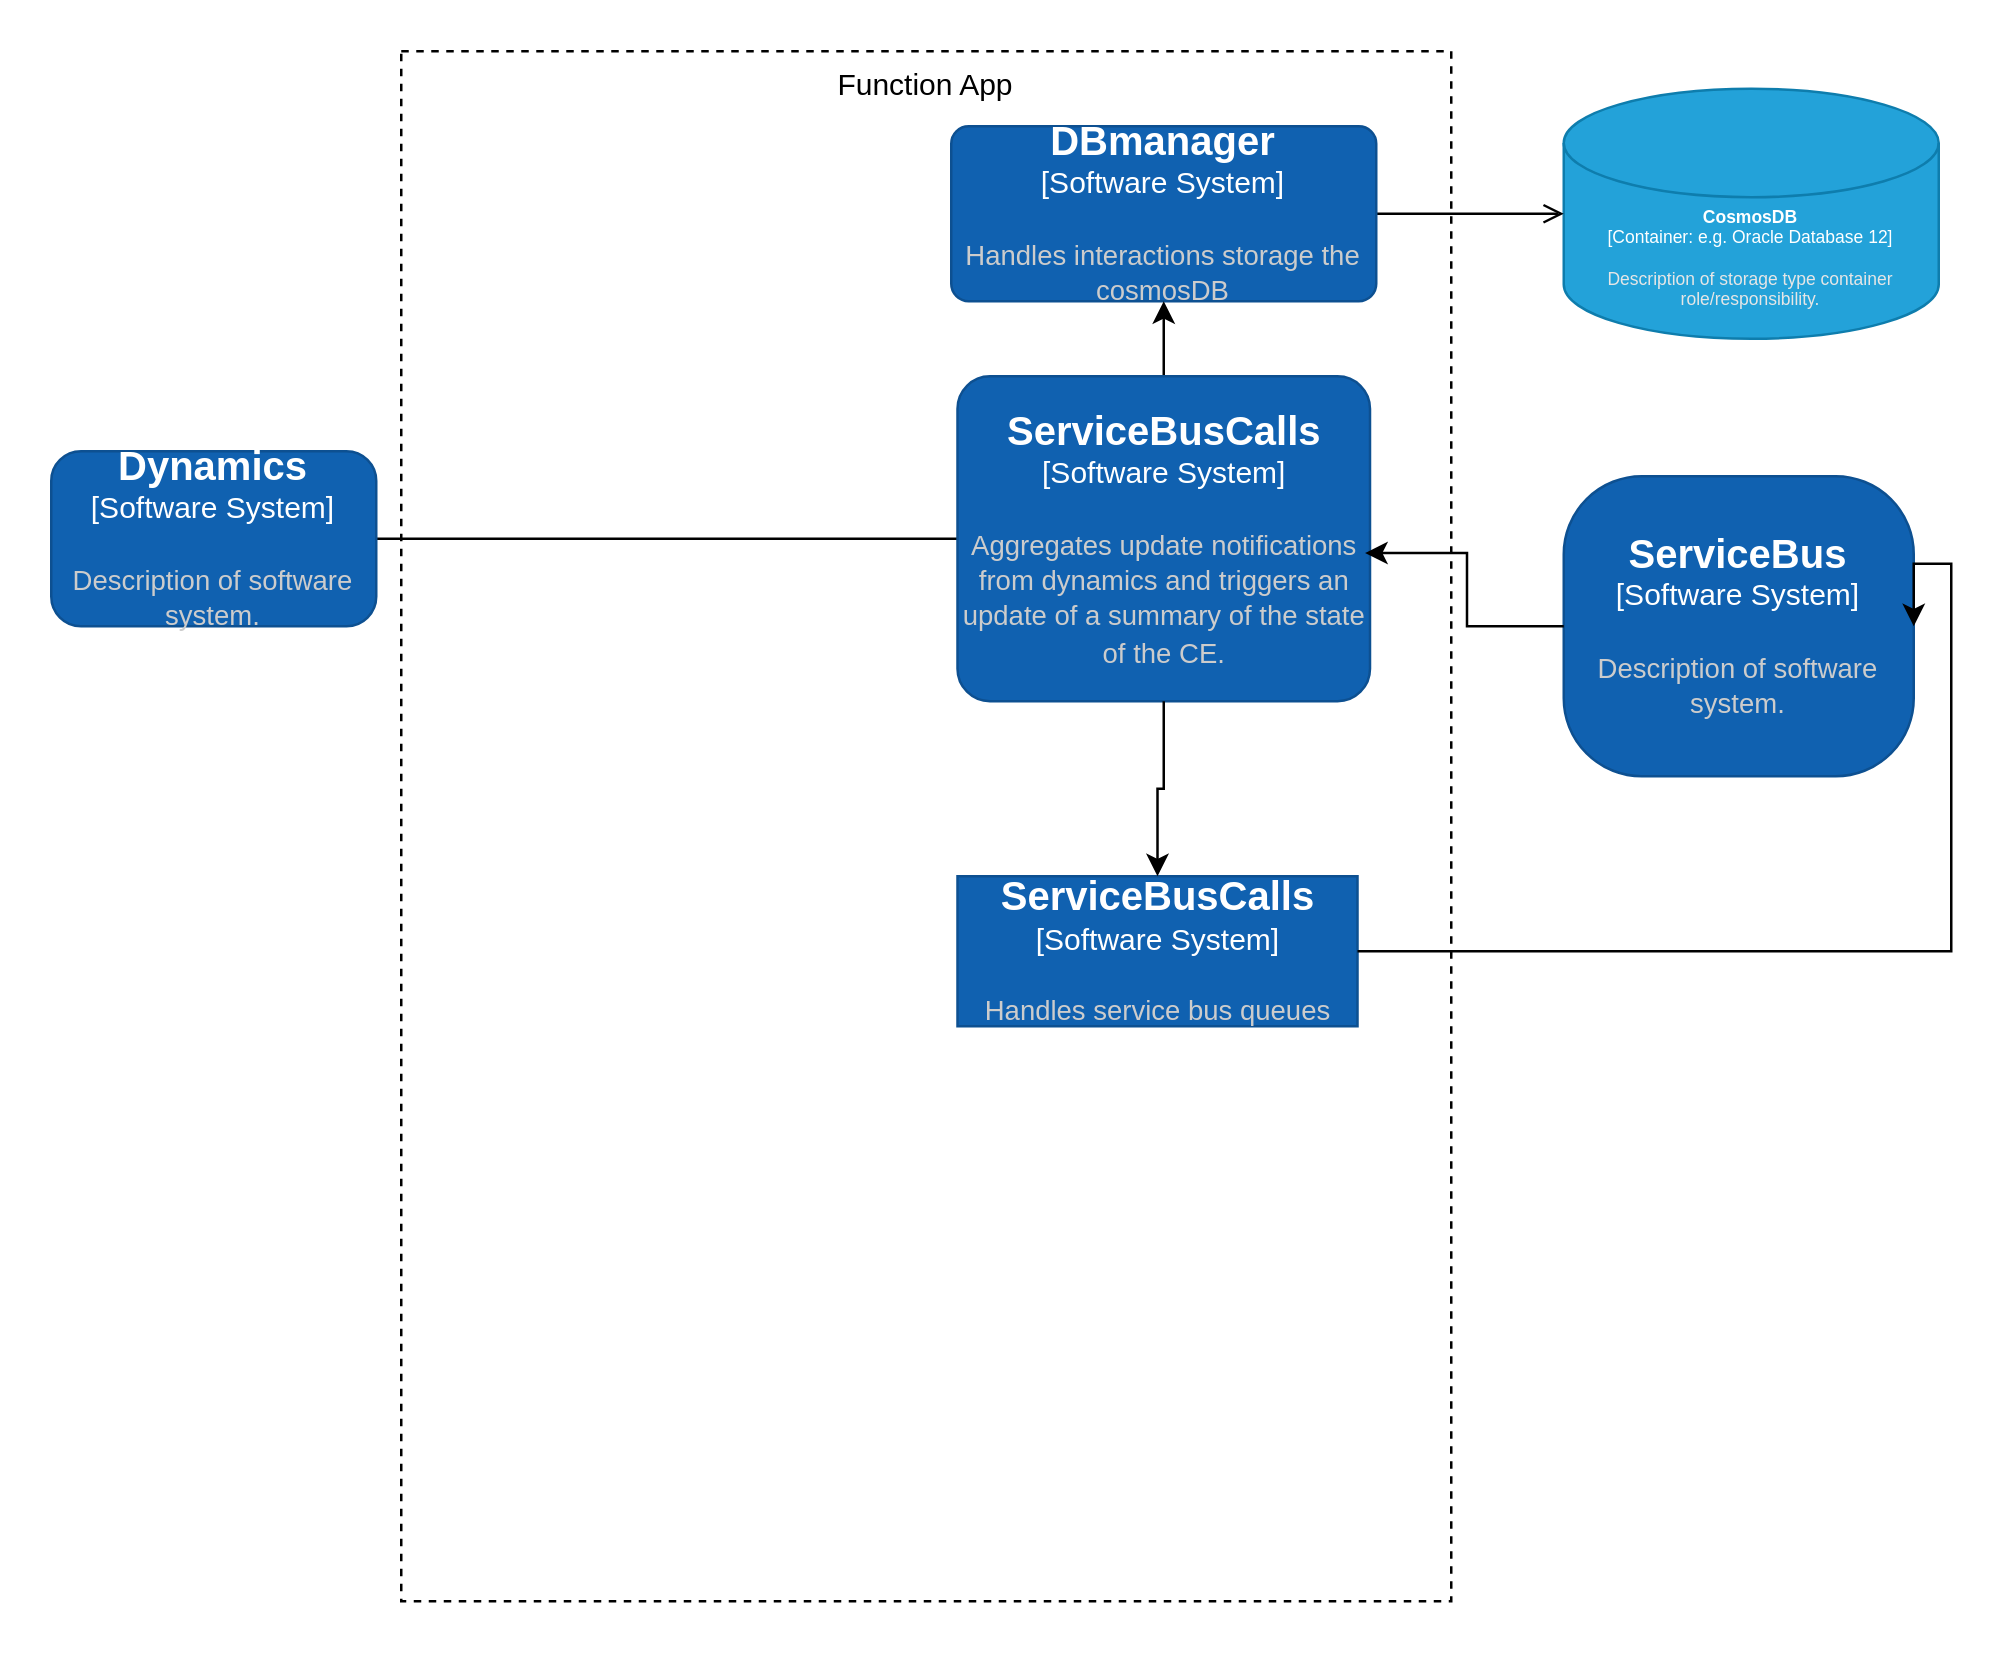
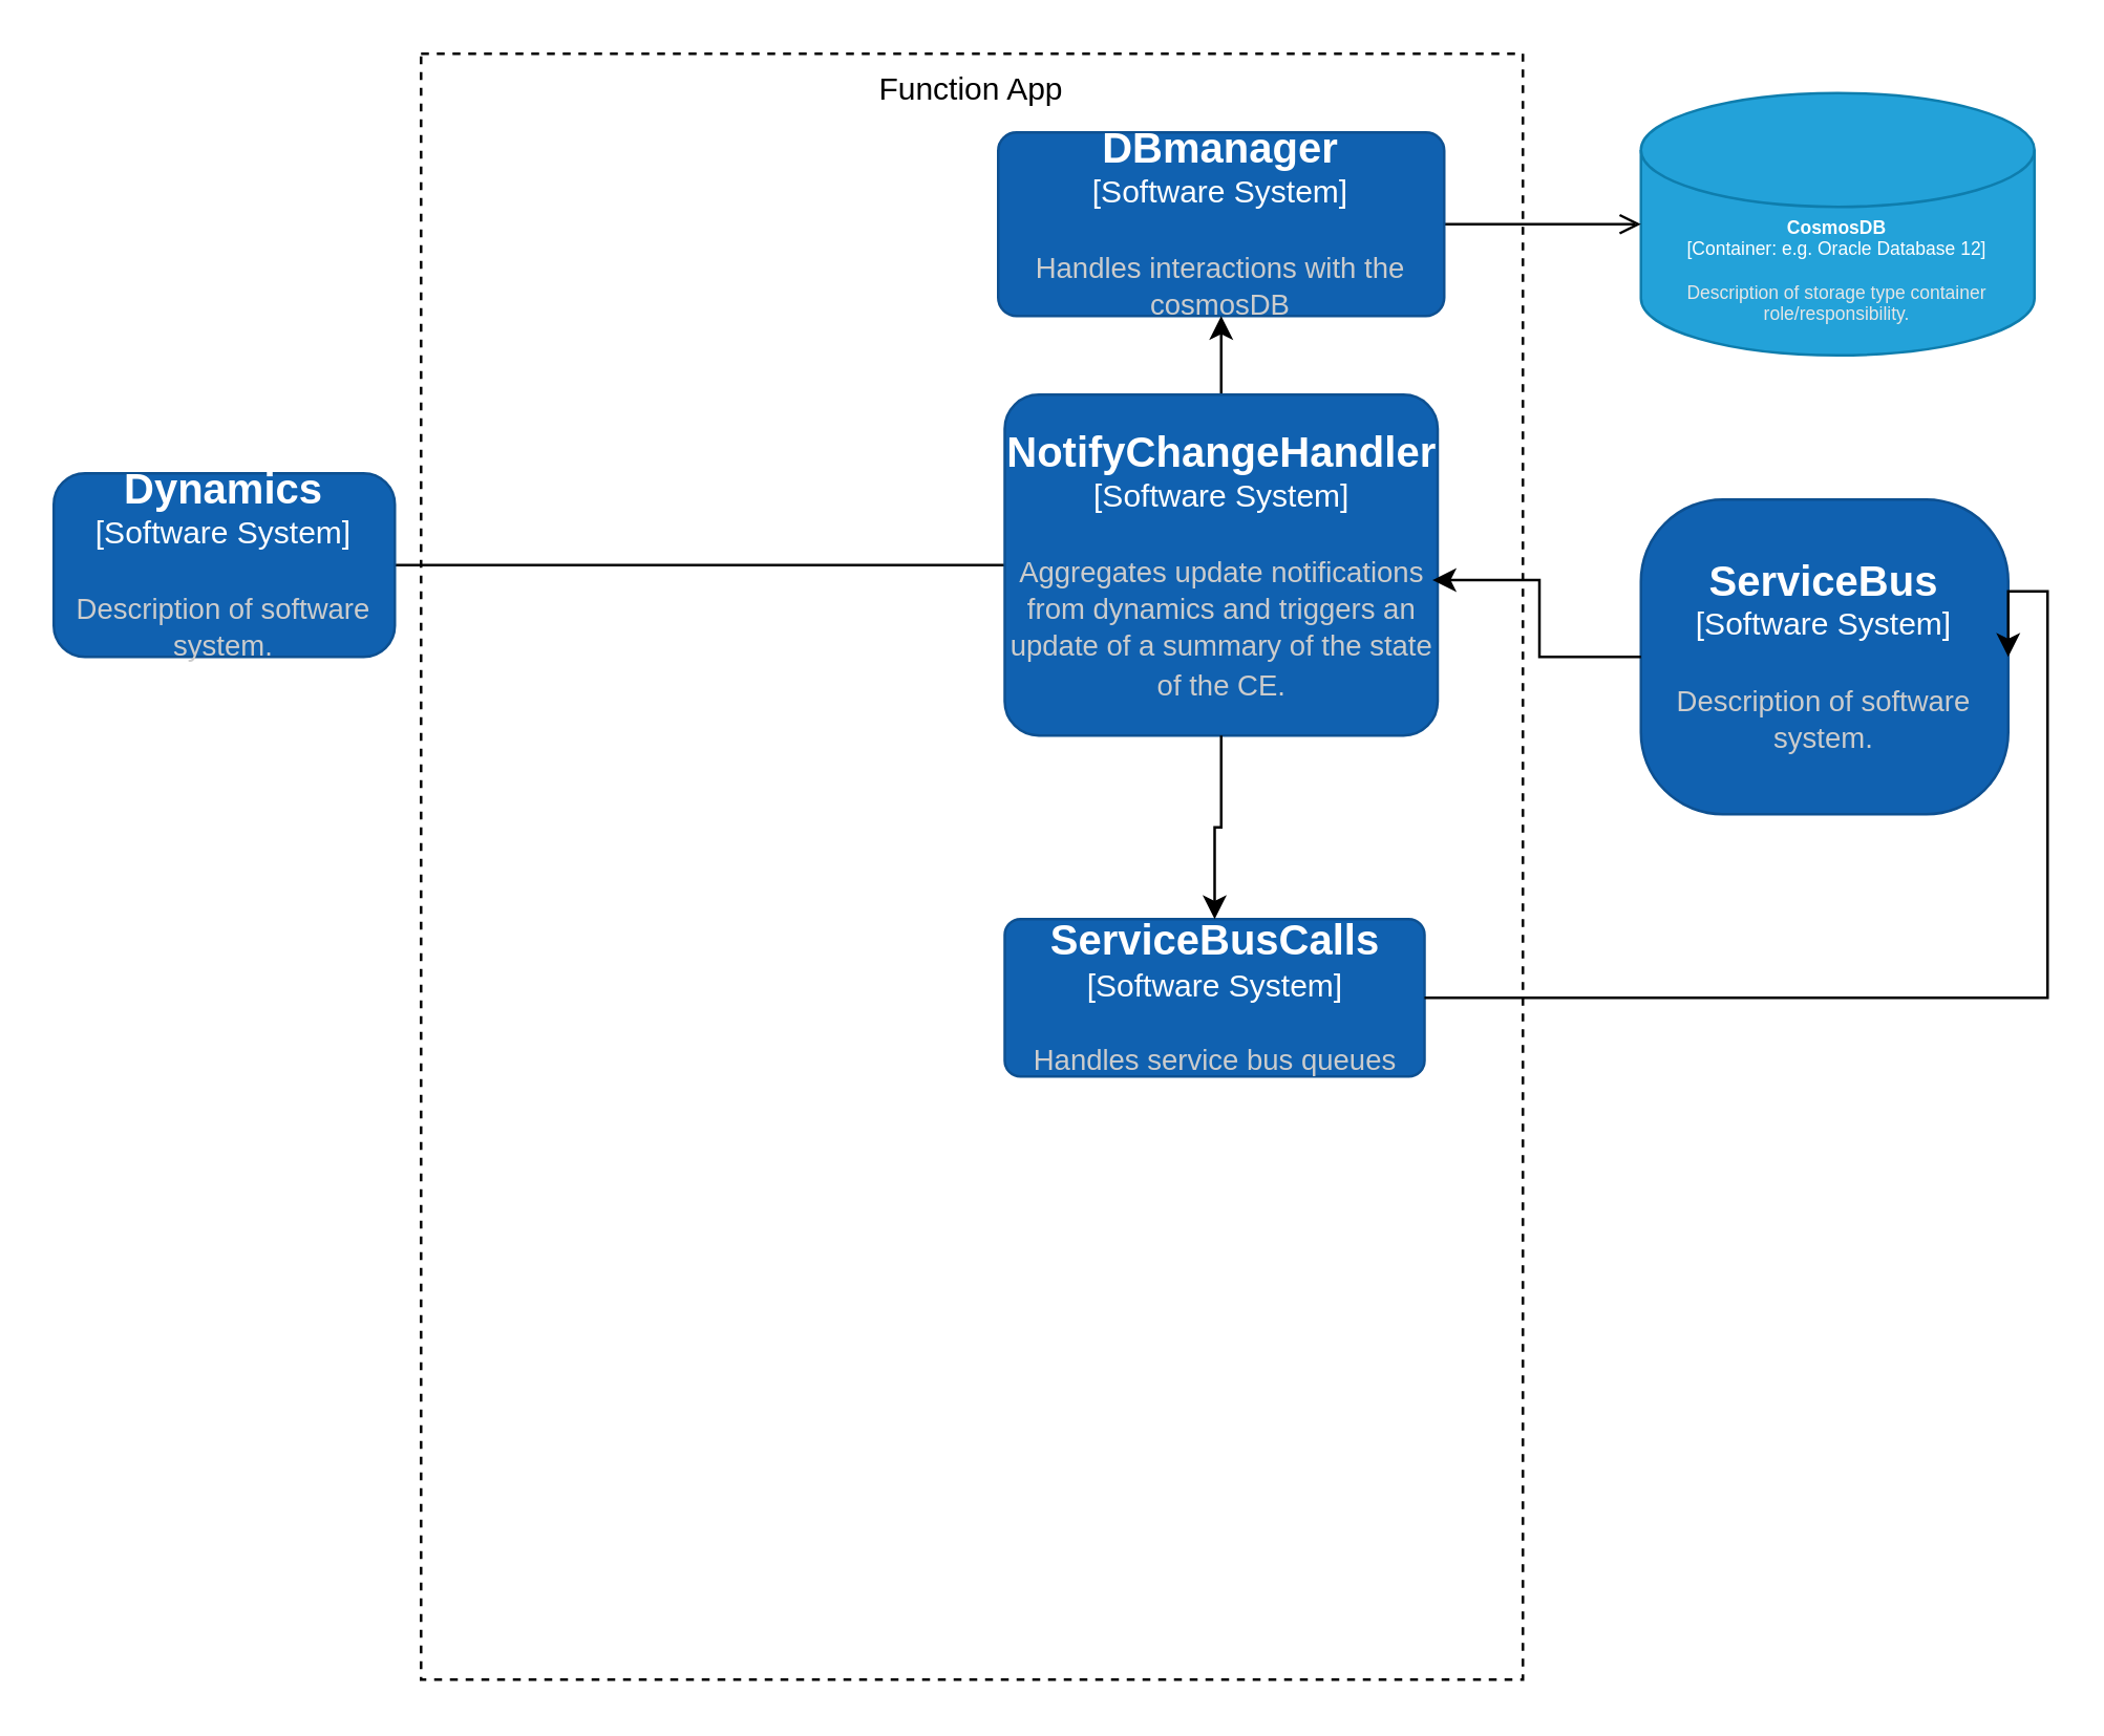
- <mxCell id="6" value="&lt;font style=&quot;font-size: 16px&quot;&gt;&lt;b&gt;DBmanager&lt;/b&gt;&lt;/font&gt;&lt;div&gt;[Software System]&lt;/div&gt;&lt;br&gt;&lt;div&gt;&lt;font style=&quot;font-size: 11px&quot;&gt;&lt;font color=&quot;#cccccc&quot;&gt;Handles interactions storage the cosmosDB&lt;/font&gt;&lt;/div&gt;" style="rounded=1;whiteSpace=wrap;html=1;labelBackgroundColor=none;fillColor=#1061B0;fontColor=#ffffff;align=center;arcSize=10;strokeColor=#0D5091;metaEdit=1;resizable=1;points=[[0.25,0,0],[0.5,0,0],[0.75,0,0],[1,0.25,0],[1,0.5,0],[1,0.75,0],[0.75,1,0],[0.5,1,0],[0.25,1,0],[0,0.75,0],[0,0.5,0],[0,0.25,0]];autosize=0;" vertex="1" parent="1"><mxGeometry x="380" y="50" width="170" height="70" as="geometry" /></mxCell>
+ <mxCell id="6" value="&lt;font style=&quot;font-size: 16px&quot;&gt;&lt;b&gt;DBmanager&lt;/b&gt;&lt;/font&gt;&lt;div&gt;[Software System]&lt;/div&gt;&lt;br&gt;&lt;div&gt;&lt;font style=&quot;font-size: 11px&quot;&gt;&lt;font color=&quot;#cccccc&quot;&gt;Handles interactions with the cosmosDB&lt;/font&gt;&lt;/div&gt;" style="rounded=1;whiteSpace=wrap;html=1;labelBackgroundColor=none;fillColor=#1061B0;fontColor=#ffffff;align=center;arcSize=10;strokeColor=#0D5091;metaEdit=1;resizable=1;points=[[0.25,0,0],[0.5,0,0],[0.75,0,0],[1,0.25,0],[1,0.5,0],[1,0.75,0],[0.75,1,0],[0.5,1,0],[0.25,1,0],[0,0.75,0],[0,0.5,0],[0,0.25,0]];autosize=0;" vertex="1" parent="1"><mxGeometry x="380" y="50" width="170" height="70" as="geometry" /></mxCell>
- <mxCell id="9" value="&lt;font style=&quot;font-size: 16px&quot;&gt;&lt;b&gt;ServiceBusCalls&lt;/b&gt;&lt;/font&gt;&lt;div&gt;[Software System]&lt;/div&gt;&lt;br&gt;&lt;div&gt;&lt;font style=&quot;font-size: 11px&quot;&gt;&lt;font color=&quot;#cccccc&quot;&gt;Aggregates update notifications from dynamics and triggers an update of a summary of the state of the CE.&lt;/font&gt;&lt;/div&gt;" style="rounded=1;whiteSpace=wrap;html=1;labelBackgroundColor=none;fillColor=#1061B0;fontColor=#ffffff;align=center;arcSize=10;strokeColor=#0D5091;metaEdit=1;resizable=1;points=[[0.25,0,0],[0.5,0,0],[0.75,0,0],[1,0.25,0],[1,0.5,0],[1,0.75,0],[0.75,1,0],[0.5,1,0],[0.25,1,0],[0,0.75,0],[0,0.5,0],[0,0.25,0]];autosize=0;" vertex="1" parent="1"><mxGeometry x="382.5" y="150" width="165" height="130" as="geometry" /></mxCell>
+ <mxCell id="9" value="&lt;font style=&quot;font-size: 16px&quot;&gt;&lt;b&gt;NotifyChangeHandler&lt;/b&gt;&lt;/font&gt;&lt;div&gt;[Software System]&lt;/div&gt;&lt;br&gt;&lt;div&gt;&lt;font style=&quot;font-size: 11px&quot;&gt;&lt;font color=&quot;#cccccc&quot;&gt;Aggregates update notifications from dynamics and triggers an update of a summary of the state of the CE.&lt;/font&gt;&lt;/div&gt;" style="rounded=1;whiteSpace=wrap;html=1;labelBackgroundColor=none;fillColor=#1061B0;fontColor=#ffffff;align=center;arcSize=10;strokeColor=#0D5091;metaEdit=1;resizable=1;points=[[0.25,0,0],[0.5,0,0],[0.75,0,0],[1,0.25,0],[1,0.5,0],[1,0.75,0],[0.75,1,0],[0.5,1,0],[0.25,1,0],[0,0.75,0],[0,0.5,0],[0,0.25,0]];autosize=0;" vertex="1" parent="1"><mxGeometry x="382.5" y="150" width="165" height="130" as="geometry" /></mxCell>
- <mxCell id="10" value="&lt;font style=&quot;font-size: 16px&quot;&gt;&lt;b&gt;ServiceBusCalls&lt;/b&gt;&lt;/font&gt;&lt;div&gt;[Software System]&lt;/div&gt;&lt;br&gt;&lt;div&gt;&lt;font style=&quot;font-size: 11px&quot;&gt;&lt;font color=&quot;#cccccc&quot;&gt;Handles service bus queues&lt;/font&gt;&lt;/div&gt;" style="whiteSpace=wrap;html=1;labelBackgroundColor=none;fillColor=#1061B0;fontColor=#ffffff;align=center;arcSize=10;strokeColor=#0D5091;metaEdit=1;resizable=1;points=[[0.25,0,0],[0.5,0,0],[0.75,0,0],[1,0.25,0],[1,0.5,0],[1,0.75,0],[0.75,1,0],[0.5,1,0],[0.25,1,0],[0,0.75,0],[0,0.5,0],[0,0.25,0]];autosize=0;rounded=0;" vertex="1" parent="1"><mxGeometry x="382.5" y="350" width="160" height="60" as="geometry" /></mxCell>
+ <mxCell id="10" value="&lt;font style=&quot;font-size: 16px&quot;&gt;&lt;b&gt;ServiceBusCalls&lt;/b&gt;&lt;/font&gt;&lt;div&gt;[Software System]&lt;/div&gt;&lt;br&gt;&lt;div&gt;&lt;font style=&quot;font-size: 11px&quot;&gt;&lt;font color=&quot;#cccccc&quot;&gt;Handles service bus queues&lt;/font&gt;&lt;/div&gt;" style="rounded=1;whiteSpace=wrap;html=1;labelBackgroundColor=none;fillColor=#1061B0;fontColor=#ffffff;align=center;arcSize=10;strokeColor=#0D5091;metaEdit=1;resizable=1;points=[[0.25,0,0],[0.5,0,0],[0.75,0,0],[1,0.25,0],[1,0.5,0],[1,0.75,0],[0.75,1,0],[0.5,1,0],[0.25,1,0],[0,0.75,0],[0,0.5,0],[0,0.25,0]];autosize=0;" vertex="1" parent="1"><mxGeometry x="382.5" y="350" width="160" height="60" as="geometry" /></mxCell>
